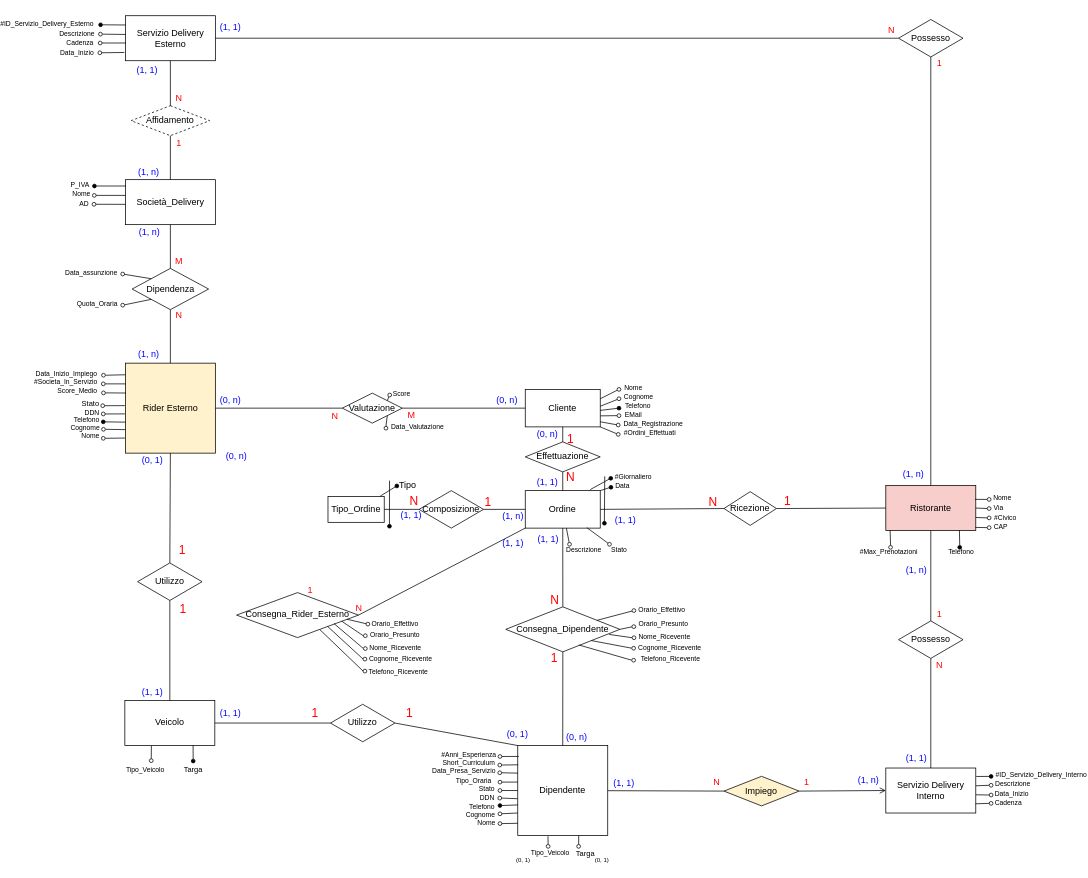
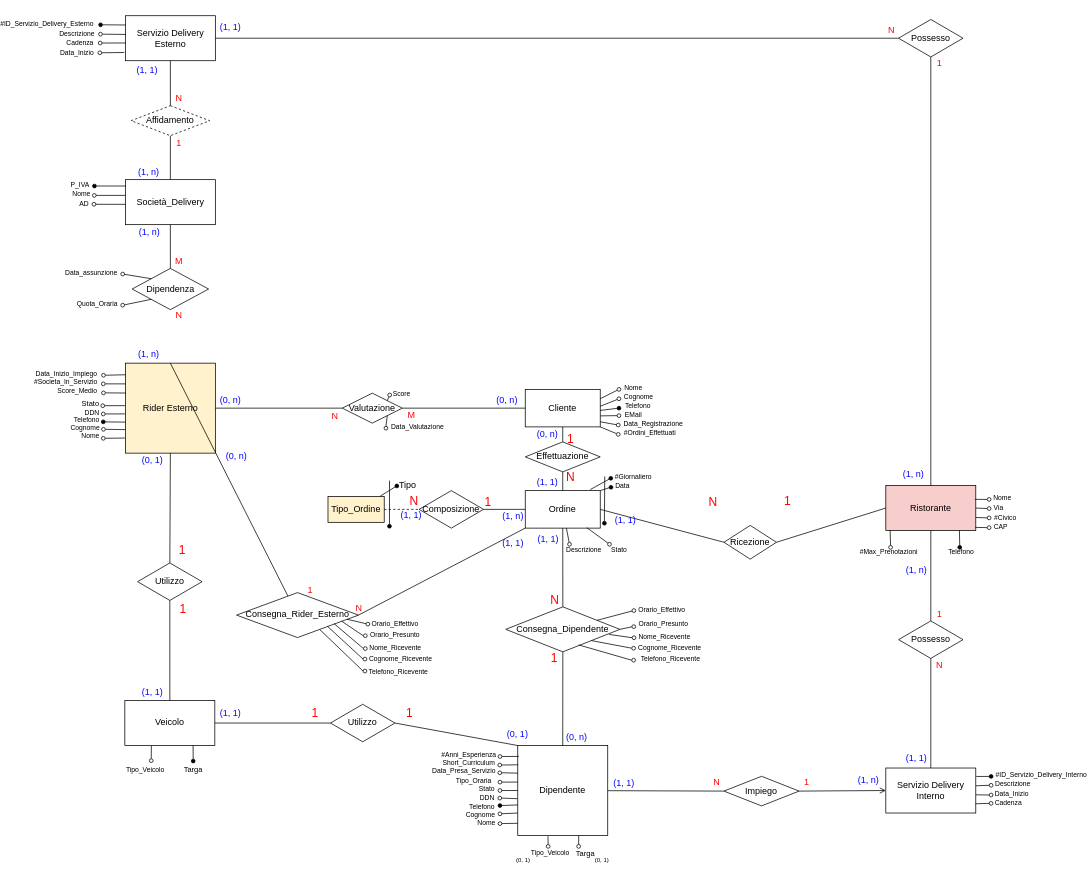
- <mxCell id="225" value="" style="endArrow=none;html=1;entryX=0.5;entryY=1;entryDx=0;entryDy=0;exitX=0.5;exitY=0;exitDx=0;exitDy=0;" parent="1" source="6" target="8" edge="1"><mxGeometry width="50" height="50" relative="1" as="geometry"><mxPoint x="319" y="470" as="sourcePoint" /><mxPoint x="369" y="420" as="targetPoint" /></mxGeometry></mxCell>
+ <mxCell id="225" value="" style="endArrow=none;html=1;exitX=0.5;exitY=0;exitDx=0;exitDy=0;" parent="1" source="6" target="226" edge="1"><mxGeometry width="50" height="50" relative="1" as="geometry"><mxPoint x="319" y="470" as="sourcePoint" /><mxPoint x="369" y="420" as="targetPoint" /></mxGeometry></mxCell>
- <mxCell id="3" value="Ricezione" style="rhombus;whiteSpace=wrap;html=1;" parent="1" vertex="1"><mxGeometry x="939" y="654.73" width="70" height="45" as="geometry" /></mxCell>
+ <mxCell id="3" value="Ricezione" style="rhombus;whiteSpace=wrap;html=1;" parent="1" vertex="1"><mxGeometry x="939" y="699.73" width="70" height="45" as="geometry" /></mxCell>
- <mxCell id="191" value="Tipo_Ordine" style="rounded=0;whiteSpace=wrap;html=1;" parent="1" vertex="1"><mxGeometry x="410.91" y="661.05" width="75" height="34.59" as="geometry" /></mxCell>
+ <mxCell id="191" value="Tipo_Ordine" style="rounded=0;whiteSpace=wrap;html=1;fillColor=#fff2cc;" parent="1" vertex="1"><mxGeometry x="410.91" y="661.05" width="75" height="34.59" as="geometry" /></mxCell>
- <mxCell id="216" value="" style="endArrow=none;html=1;entryX=0;entryY=0.5;entryDx=0;entryDy=0;exitX=1;exitY=0.5;exitDx=0;exitDy=0;" parent="1" source="191" target="199" edge="1"><mxGeometry width="50" height="50" relative="1" as="geometry"><mxPoint x="419" y="810" as="sourcePoint" /><mxPoint x="469" y="760" as="targetPoint" /></mxGeometry></mxCell>
+ <mxCell id="216" value="" style="endArrow=none;html=1;entryX=0;entryY=0.5;entryDx=0;entryDy=0;exitX=1;exitY=0.5;exitDx=0;exitDy=0;dashed=1;" parent="1" source="191" target="199" edge="1"><mxGeometry width="50" height="50" relative="1" as="geometry"><mxPoint x="419" y="810" as="sourcePoint" /><mxPoint x="469" y="760" as="targetPoint" /></mxGeometry></mxCell>
- <mxCell id="22" value="Impiego" style="rhombus;whiteSpace=wrap;html=1;fillColor=#fff2cc;" parent="1" vertex="1"><mxGeometry x="939" y="1034.35" width="100.24" height="39.45" as="geometry" /></mxCell>
+ <mxCell id="22" value="Impiego" style="rhombus;whiteSpace=wrap;html=1;" parent="1" vertex="1"><mxGeometry x="939" y="1034.35" width="100.24" height="39.45" as="geometry" /></mxCell>
